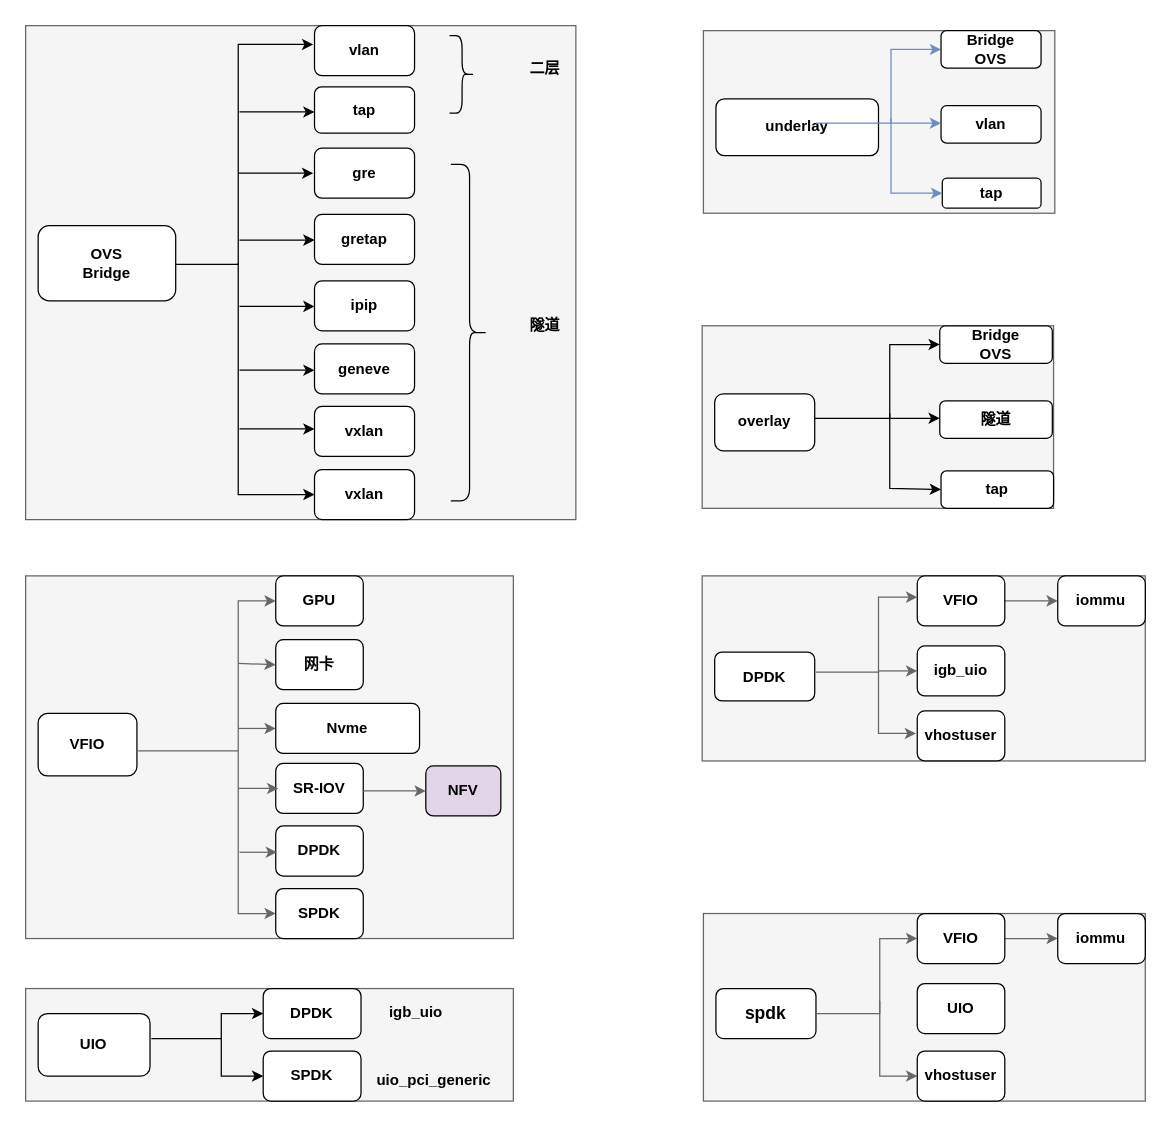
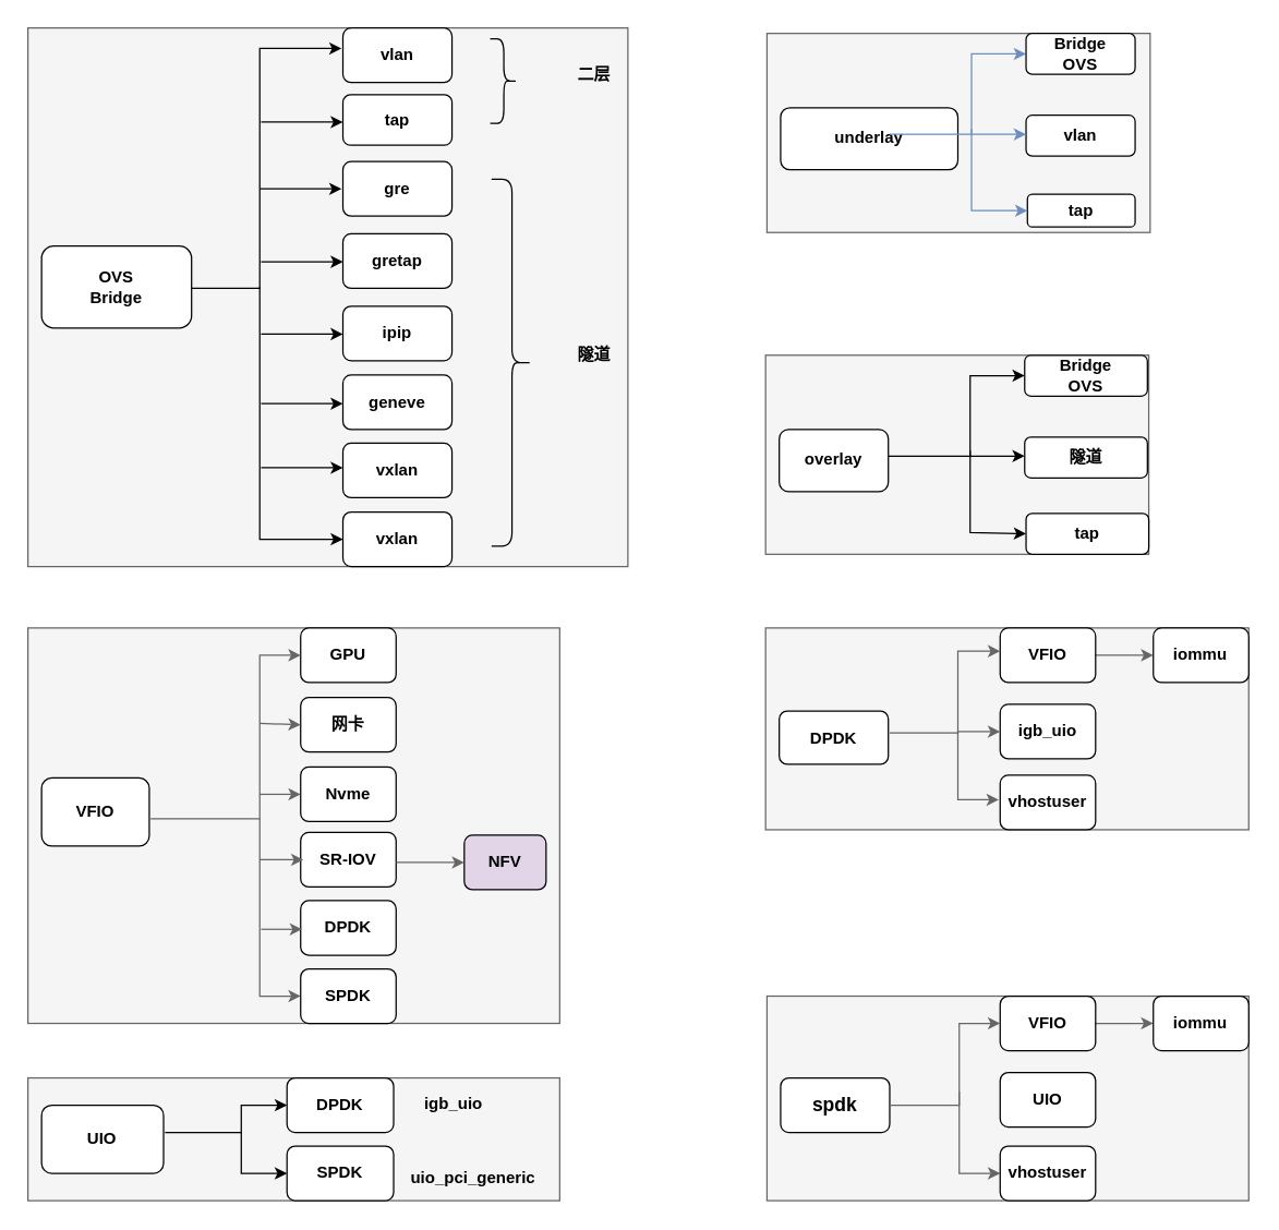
- <mxCell id="55" value="Nvme" style="rounded=1;whiteSpace=wrap;html=1;fontStyle=1;" vertex="1" parent="51"><mxGeometry x="200" y="102" width="115" height="40" as="geometry" /></mxCell>
+ <mxCell id="55" value="Nvme" style="rounded=1;whiteSpace=wrap;html=1;fontStyle=1;" vertex="1" parent="51"><mxGeometry x="200" y="102" width="70" height="40" as="geometry" /></mxCell>
